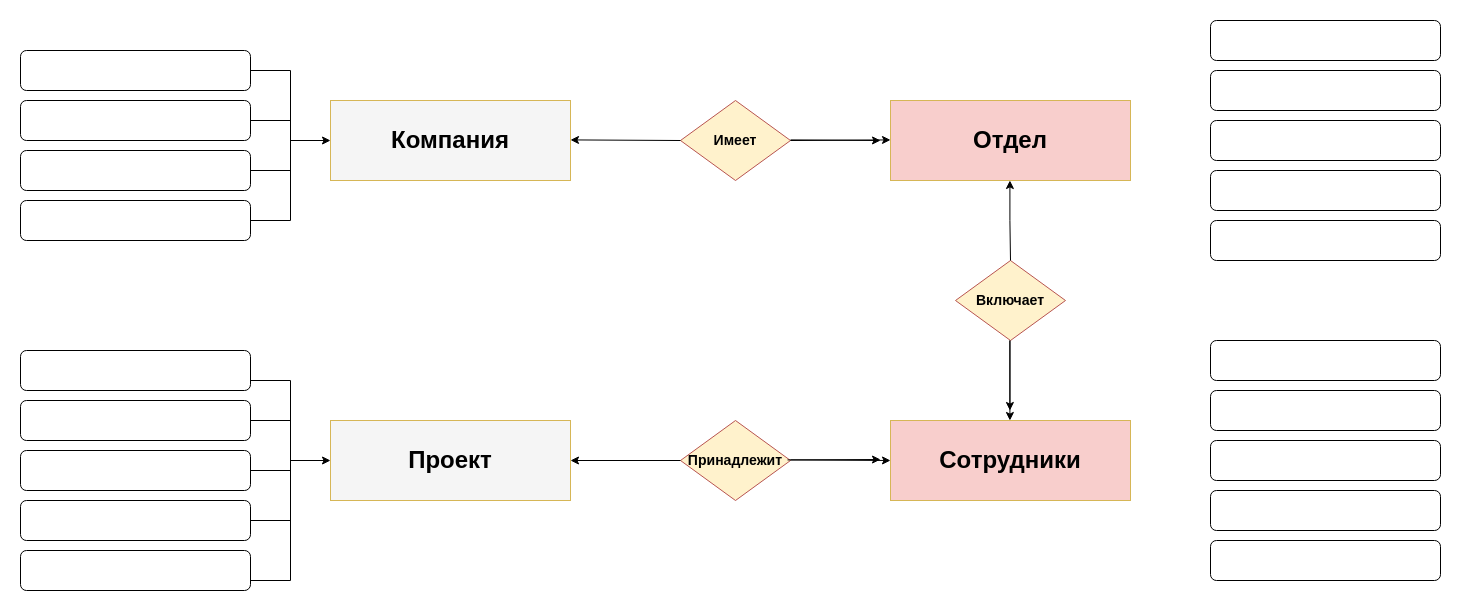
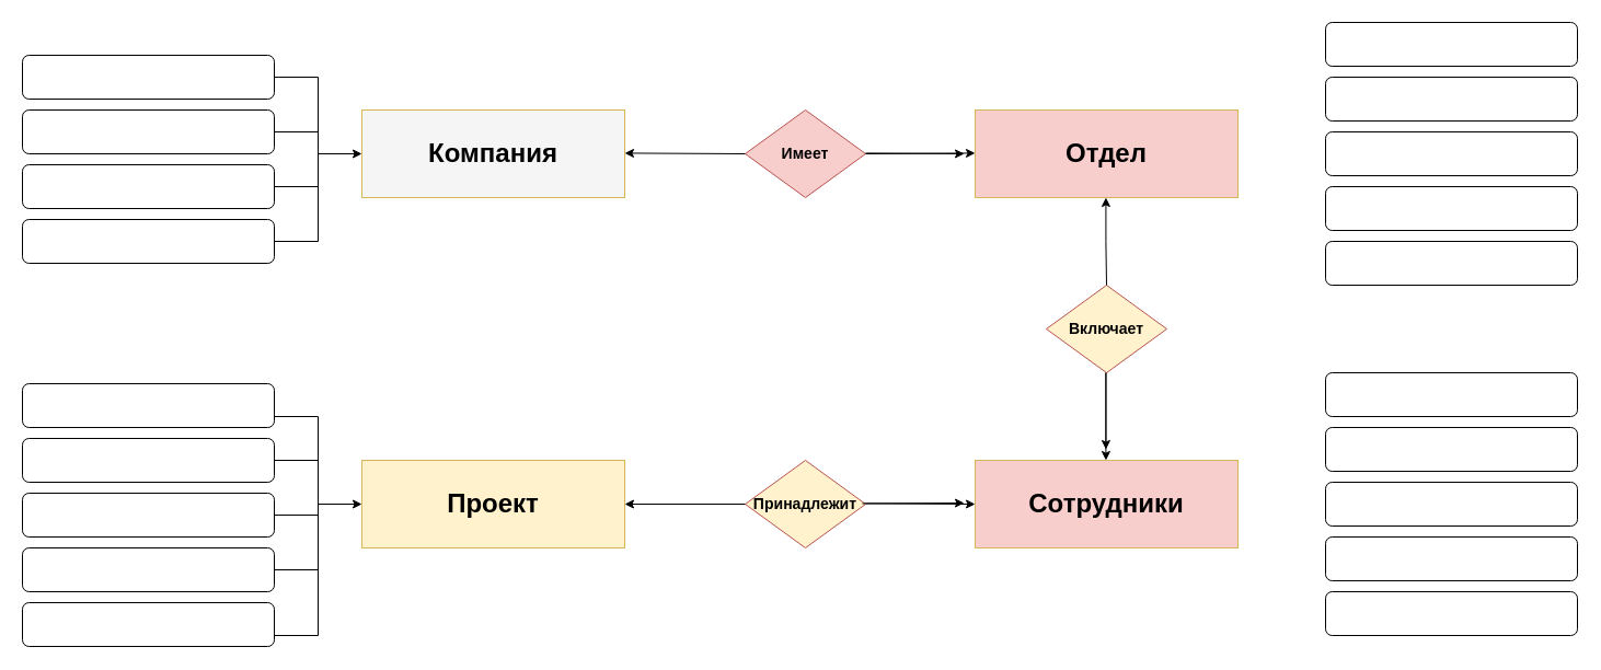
- <mxCell id="6" value="&lt;h3&gt;Имеет&lt;/h3&gt;" style="rhombus;whiteSpace=wrap;html=1;fillColor=#fff2cc;strokeColor=#b85450;" parent="1" vertex="1"><mxGeometry x="680" y="100" width="110" height="80" as="geometry" /></mxCell>
+ <mxCell id="6" value="&lt;h3&gt;Имеет&lt;/h3&gt;" style="rhombus;whiteSpace=wrap;html=1;fillColor=#f8cecc;strokeColor=#b85450;" parent="1" vertex="1"><mxGeometry x="680" y="100" width="110" height="80" as="geometry" /></mxCell>
- <mxCell id="5" value="&lt;h1&gt;Проект&lt;/h1&gt;" style="rounded=0;whiteSpace=wrap;html=1;fillColor=#f5f5f5;strokeColor=#d6b656;" parent="1" vertex="1"><mxGeometry x="330" y="420" width="240" height="80" as="geometry" /></mxCell>
+ <mxCell id="5" value="&lt;h1&gt;Проект&lt;/h1&gt;" style="rounded=0;whiteSpace=wrap;html=1;fillColor=#fff2cc;strokeColor=#d6b656;" parent="1" vertex="1"><mxGeometry x="330" y="420" width="240" height="80" as="geometry" /></mxCell>
